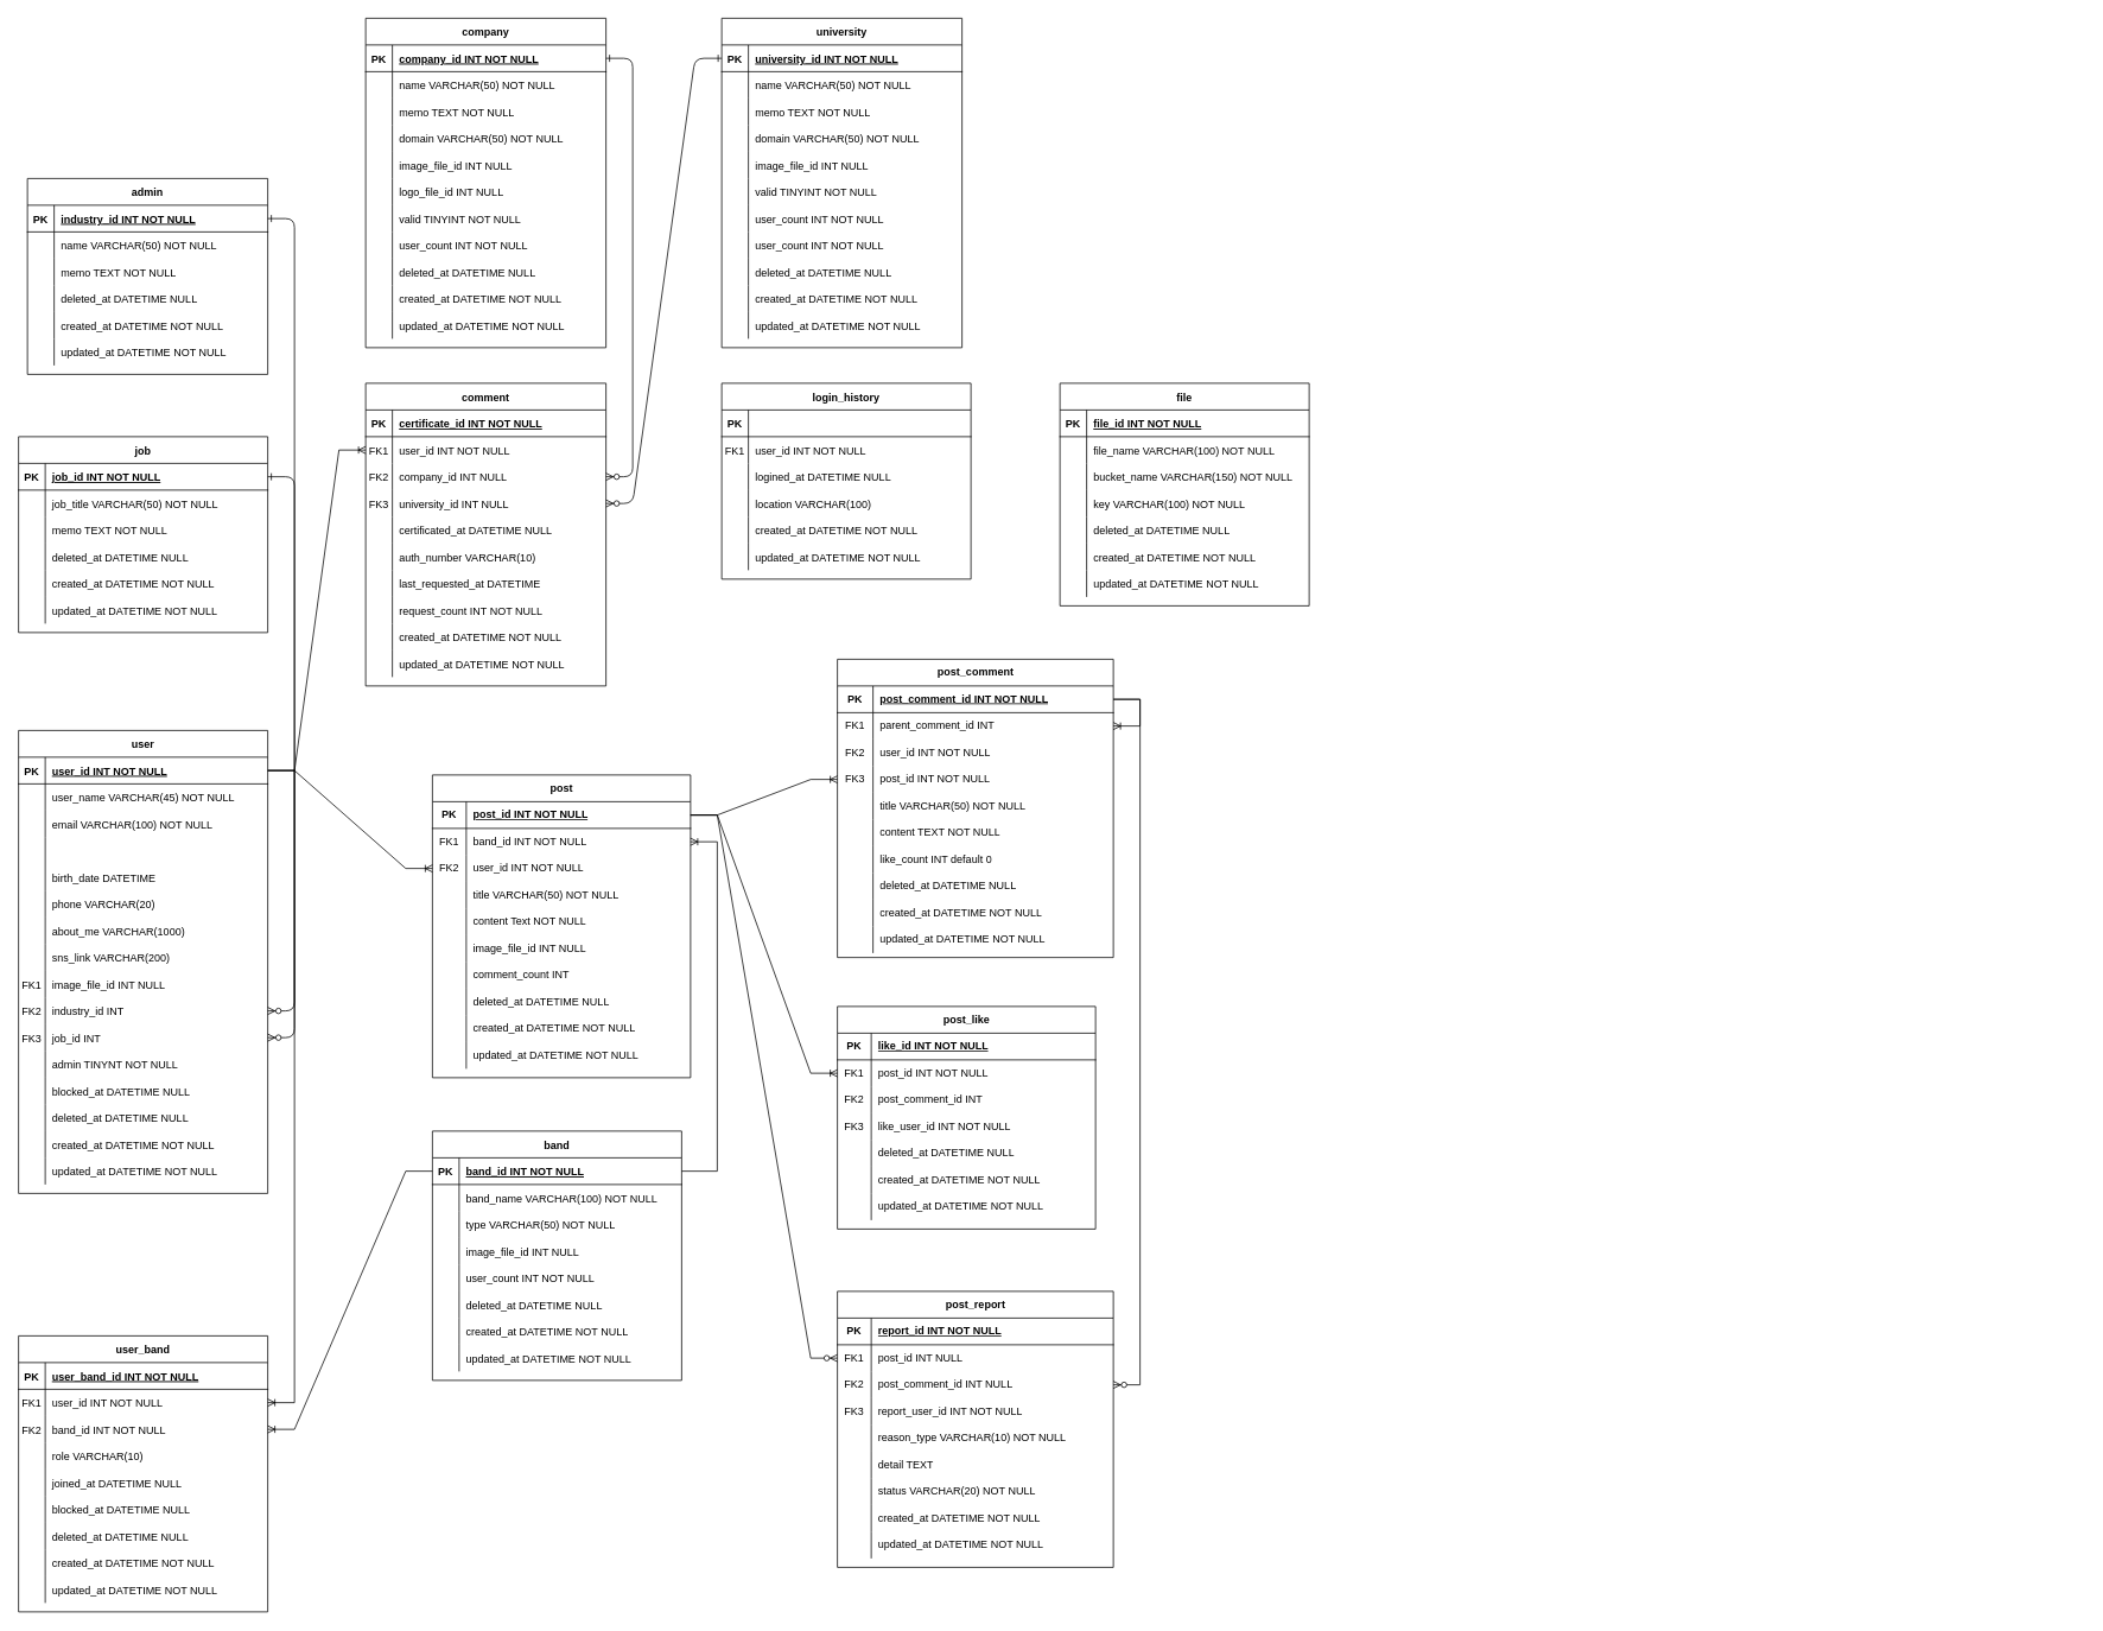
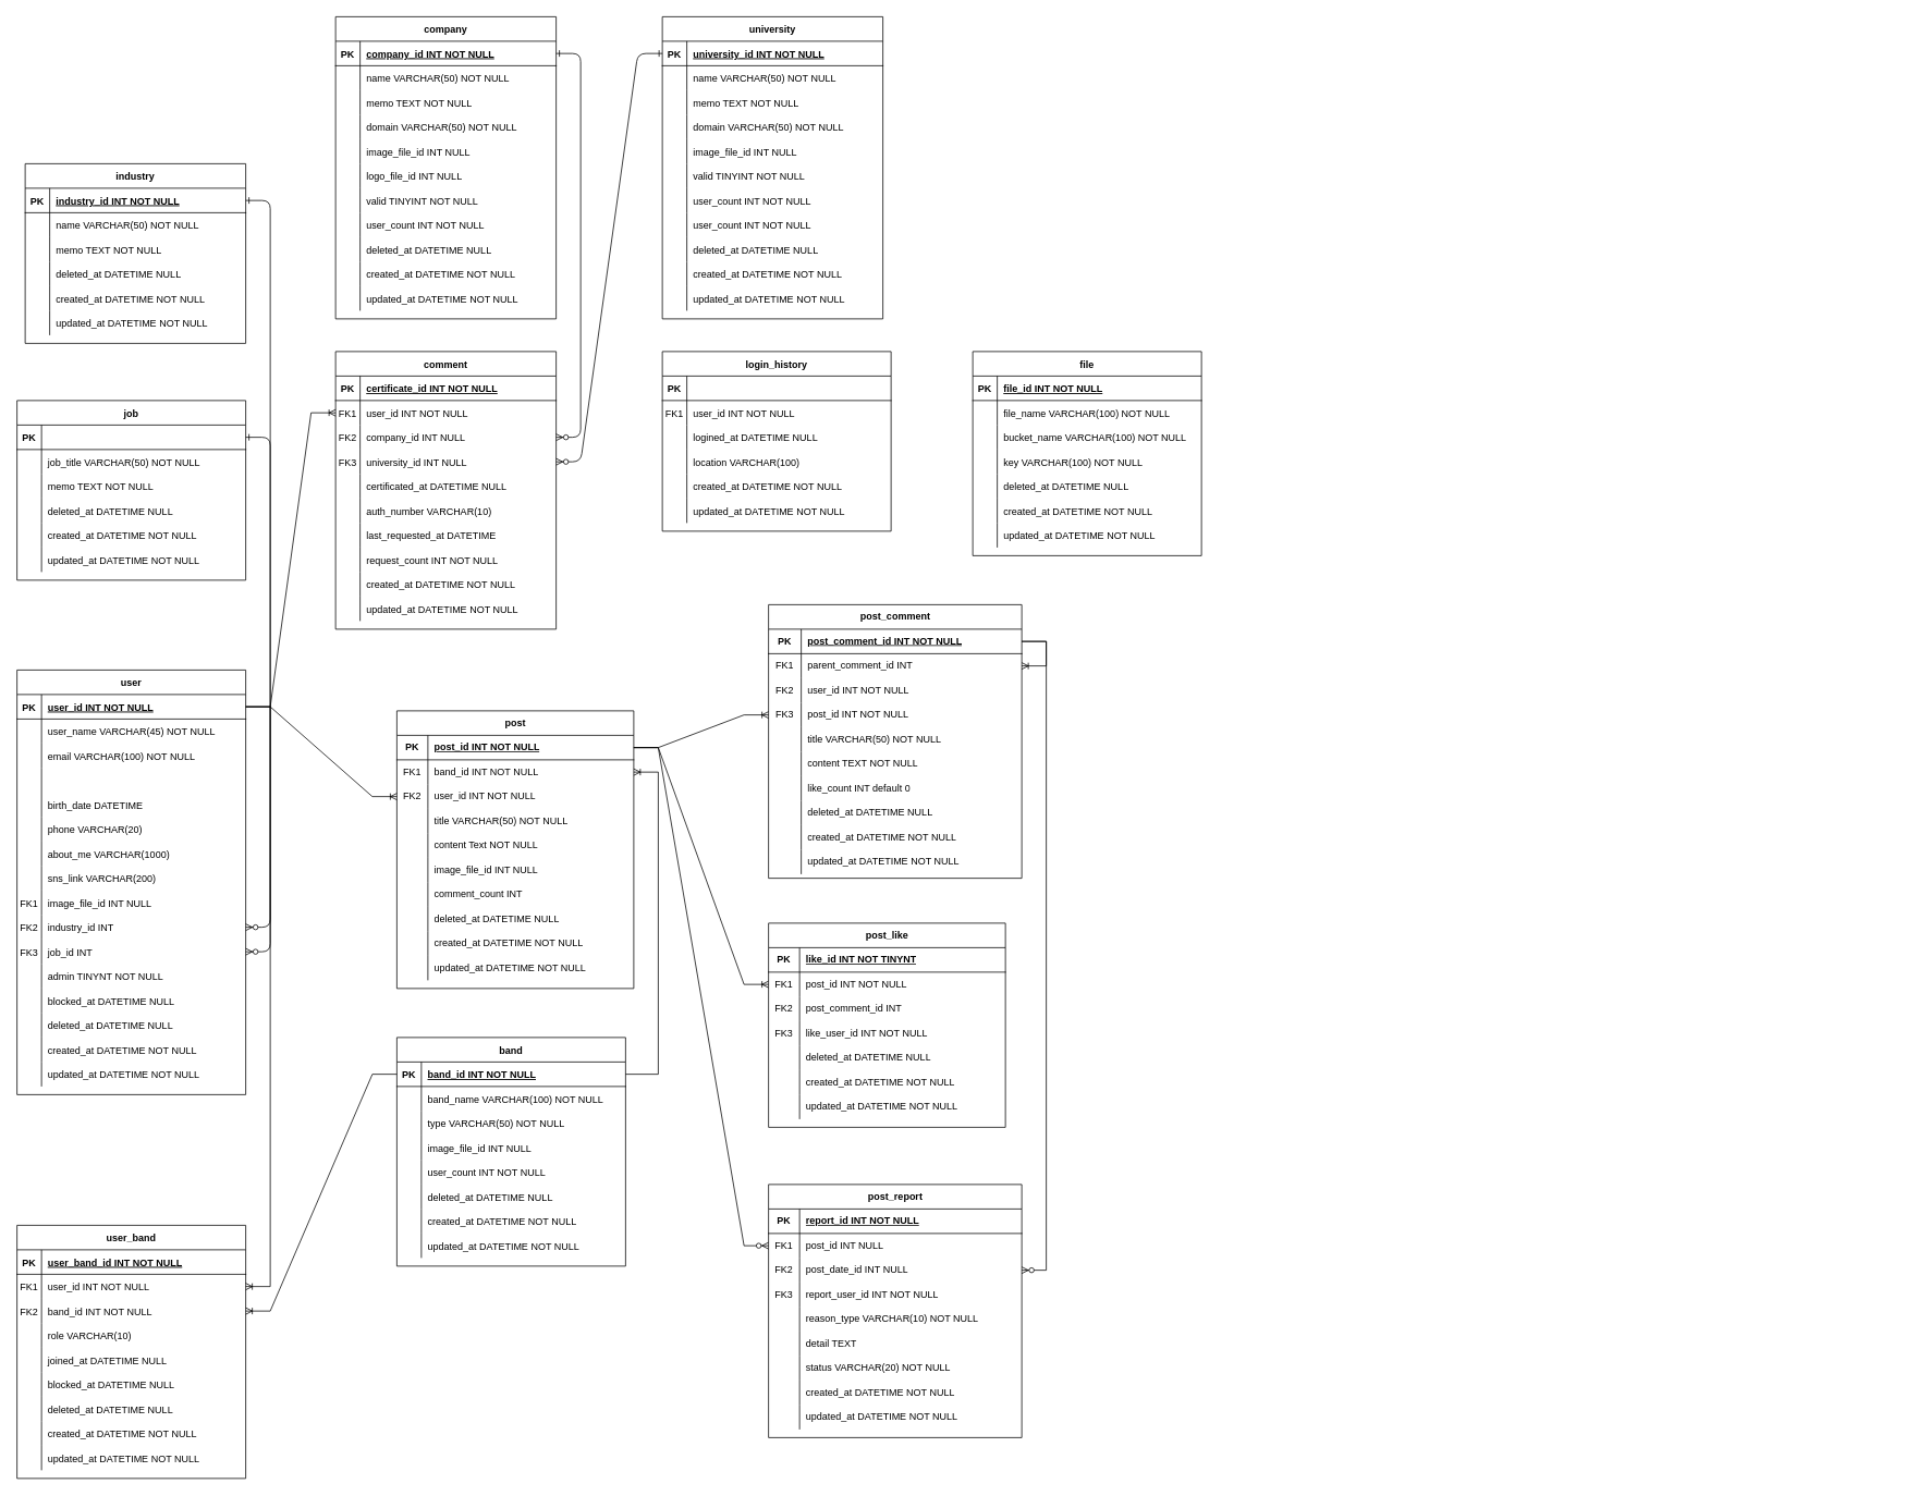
- <mxCell id="248" value="admin" style="shape=table;startSize=30;container=1;collapsible=1;childLayout=tableLayout;fixedRows=1;rowLines=0;fontStyle=1;align=center;resizeLast=1;" parent="1" vertex="1"><mxGeometry x="30" y="200" width="270" height="220" as="geometry" /></mxCell>
+ <mxCell id="248" value="industry" style="shape=table;startSize=30;container=1;collapsible=1;childLayout=tableLayout;fixedRows=1;rowLines=0;fontStyle=1;align=center;resizeLast=1;" parent="1" vertex="1"><mxGeometry x="30" y="200" width="270" height="220" as="geometry" /></mxCell>
- <mxCell id="270" value="job_id INT NOT NULL" style="shape=partialRectangle;overflow=hidden;connectable=0;fillColor=none;top=0;left=0;bottom=0;right=0;align=left;spacingLeft=6;fontStyle=5;" parent="268" vertex="1"><mxGeometry x="30" width="250" height="30" as="geometry"><mxRectangle width="250" height="30" as="alternateBounds" /></mxGeometry></mxCell>
- <mxCell id="393" value="bucket_name VARCHAR(150) NOT NULL" style="shape=partialRectangle;overflow=hidden;connectable=0;fillColor=none;top=0;left=0;bottom=0;right=0;align=left;spacingLeft=6;" vertex="1" parent="391"><mxGeometry x="30" width="250" height="30" as="geometry"><mxRectangle width="250" height="30" as="alternateBounds" /></mxGeometry></mxCell>
+ <mxCell id="393" value="bucket_name VARCHAR(100) NOT NULL" style="shape=partialRectangle;overflow=hidden;connectable=0;fillColor=none;top=0;left=0;bottom=0;right=0;align=left;spacingLeft=6;" vertex="1" parent="391"><mxGeometry x="30" width="250" height="30" as="geometry"><mxRectangle width="250" height="30" as="alternateBounds" /></mxGeometry></mxCell>
- <mxCell id="229" value="like_id INT NOT NULL" style="shape=partialRectangle;connectable=0;fillColor=none;top=0;left=0;bottom=0;right=0;align=left;spacingLeft=6;fontStyle=5;overflow=hidden;whiteSpace=wrap;html=1;" parent="227" vertex="1"><mxGeometry x="38" width="252" height="30" as="geometry"><mxRectangle width="252" height="30" as="alternateBounds" /></mxGeometry></mxCell>
+ <mxCell id="229" value="like_id INT NOT TINYNT" style="shape=partialRectangle;connectable=0;fillColor=none;top=0;left=0;bottom=0;right=0;align=left;spacingLeft=6;fontStyle=5;overflow=hidden;whiteSpace=wrap;html=1;" parent="227" vertex="1"><mxGeometry x="38" width="252" height="30" as="geometry"><mxRectangle width="252" height="30" as="alternateBounds" /></mxGeometry></mxCell>
- <mxCell id="207" value="post_comment_id INT NULL" style="shape=partialRectangle;connectable=0;fillColor=none;top=0;left=0;bottom=0;right=0;align=left;spacingLeft=6;overflow=hidden;whiteSpace=wrap;html=1;" parent="205" vertex="1"><mxGeometry x="38" width="272" height="30" as="geometry"><mxRectangle width="272" height="30" as="alternateBounds" /></mxGeometry></mxCell>
+ <mxCell id="207" value="post_date_id INT NULL" style="shape=partialRectangle;connectable=0;fillColor=none;top=0;left=0;bottom=0;right=0;align=left;spacingLeft=6;overflow=hidden;whiteSpace=wrap;html=1;" parent="205" vertex="1"><mxGeometry x="38" width="272" height="30" as="geometry"><mxRectangle width="272" height="30" as="alternateBounds" /></mxGeometry></mxCell>
